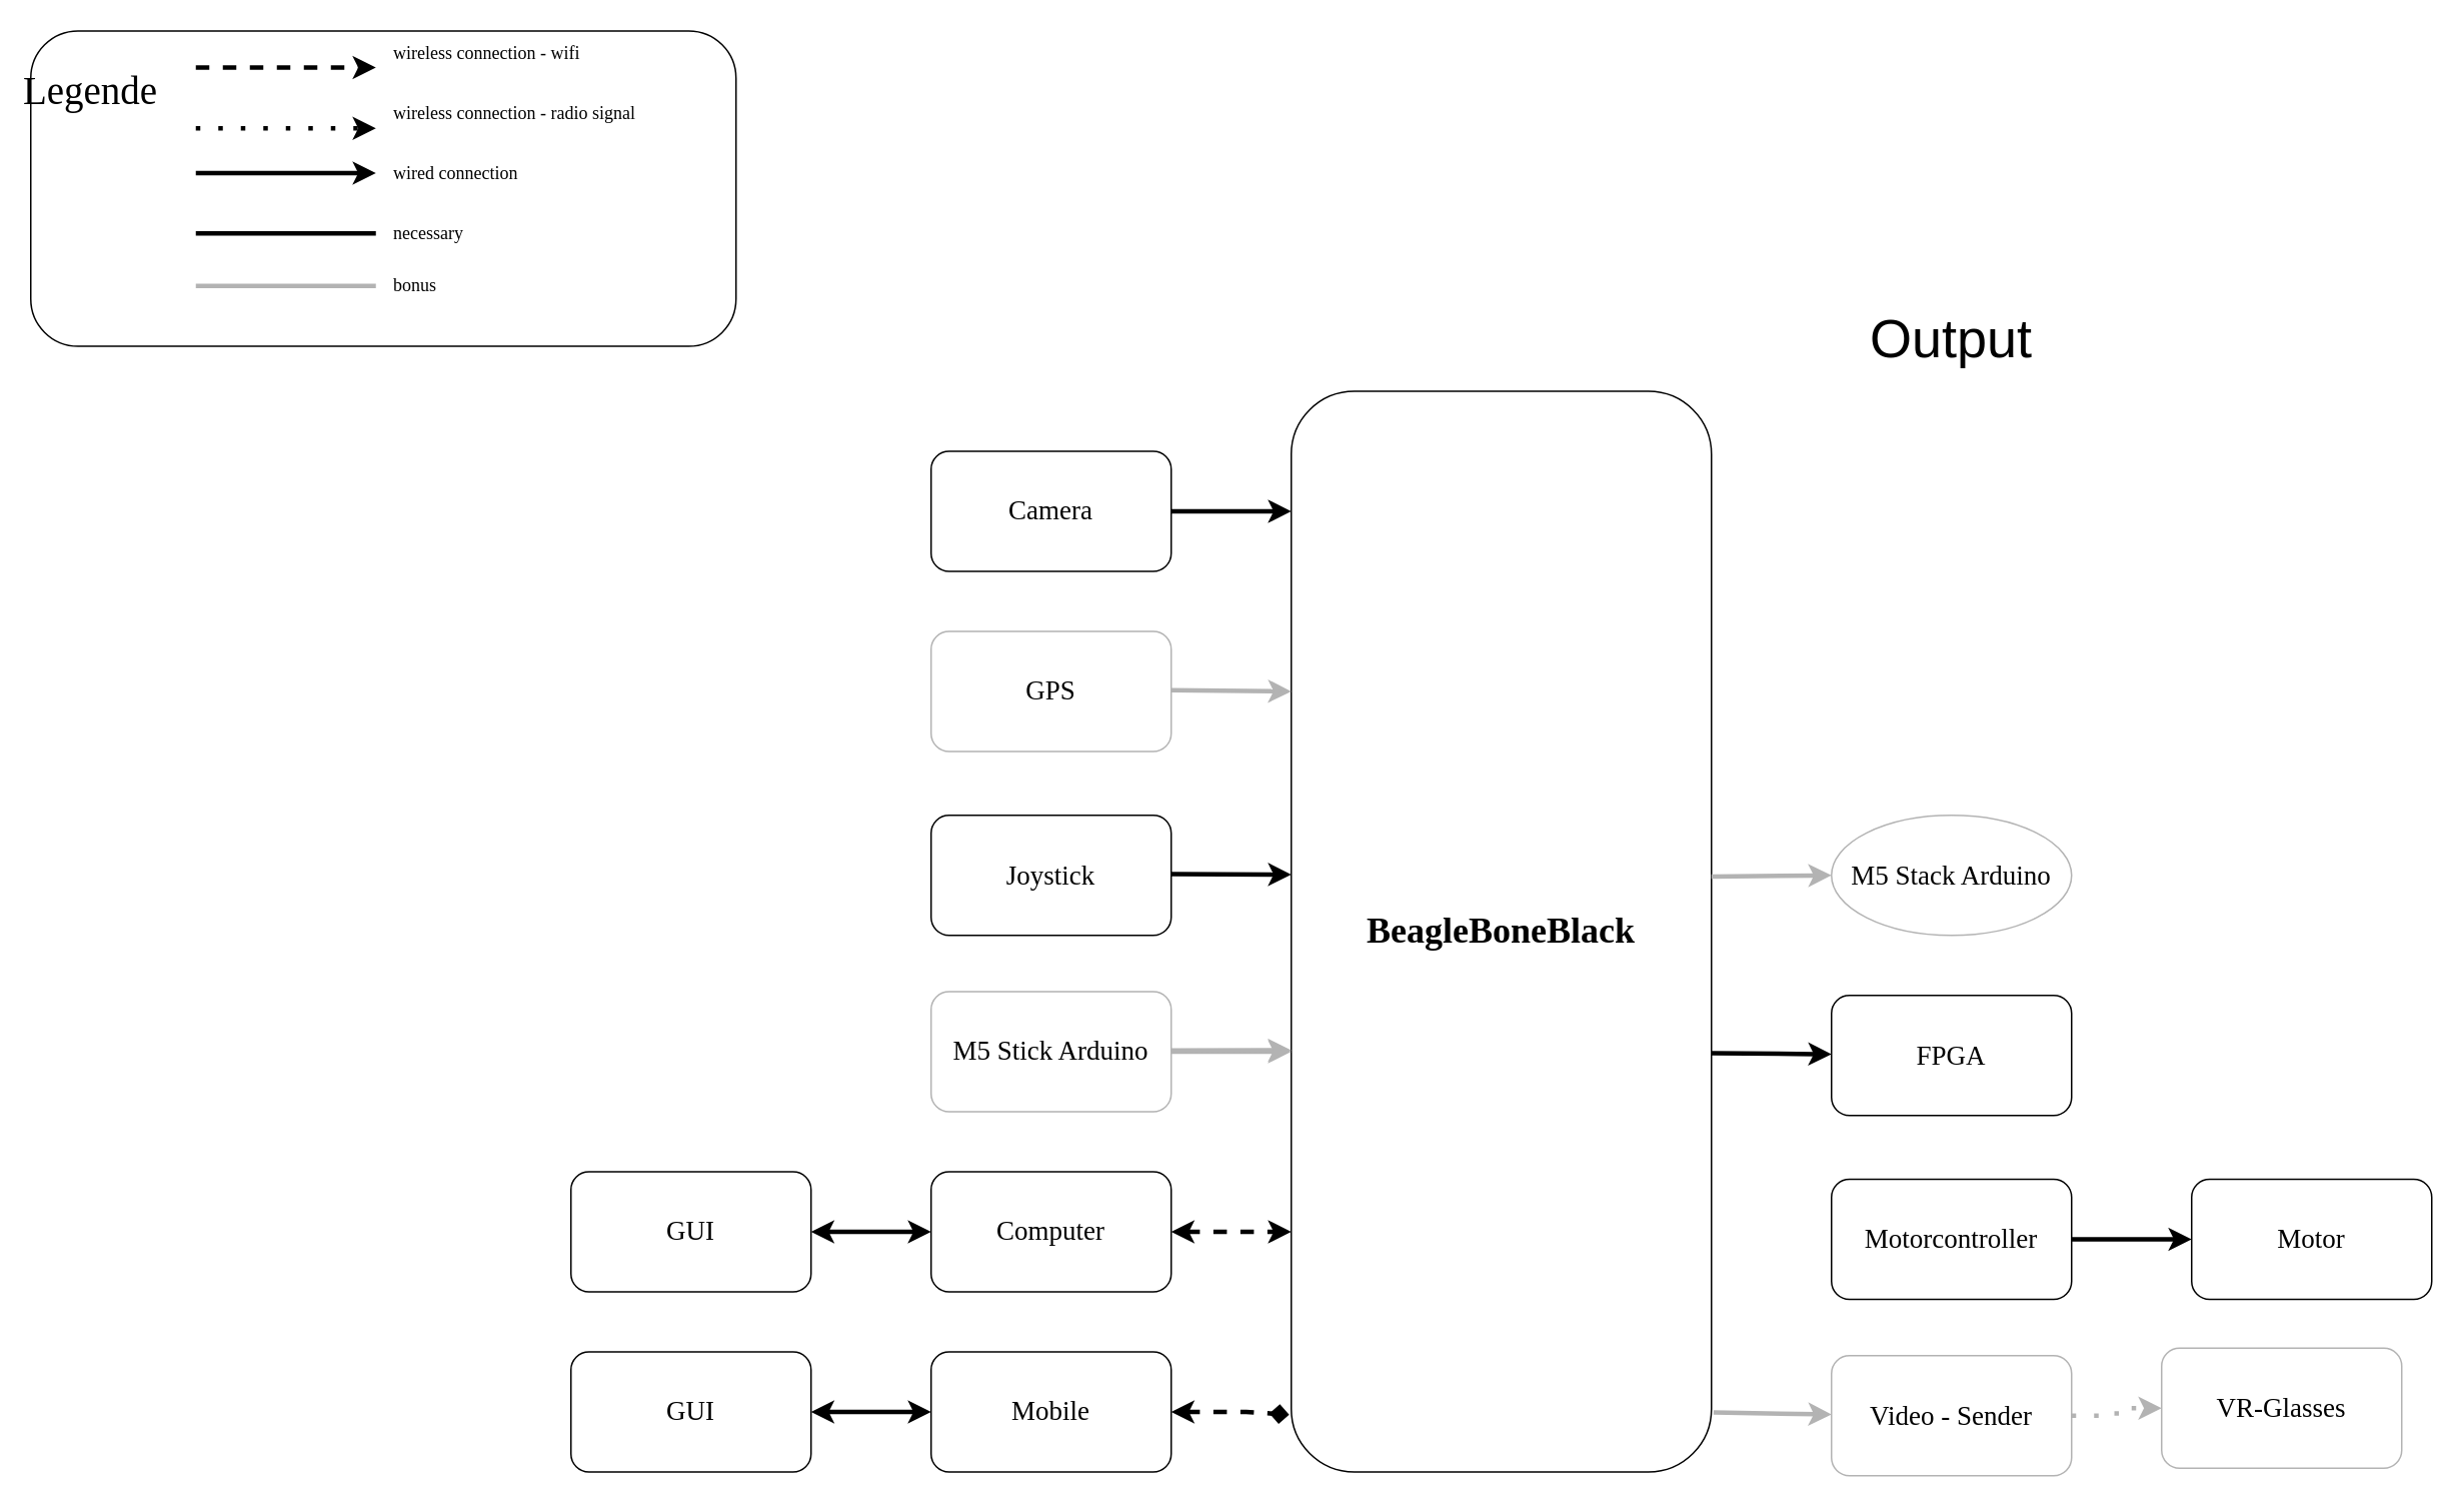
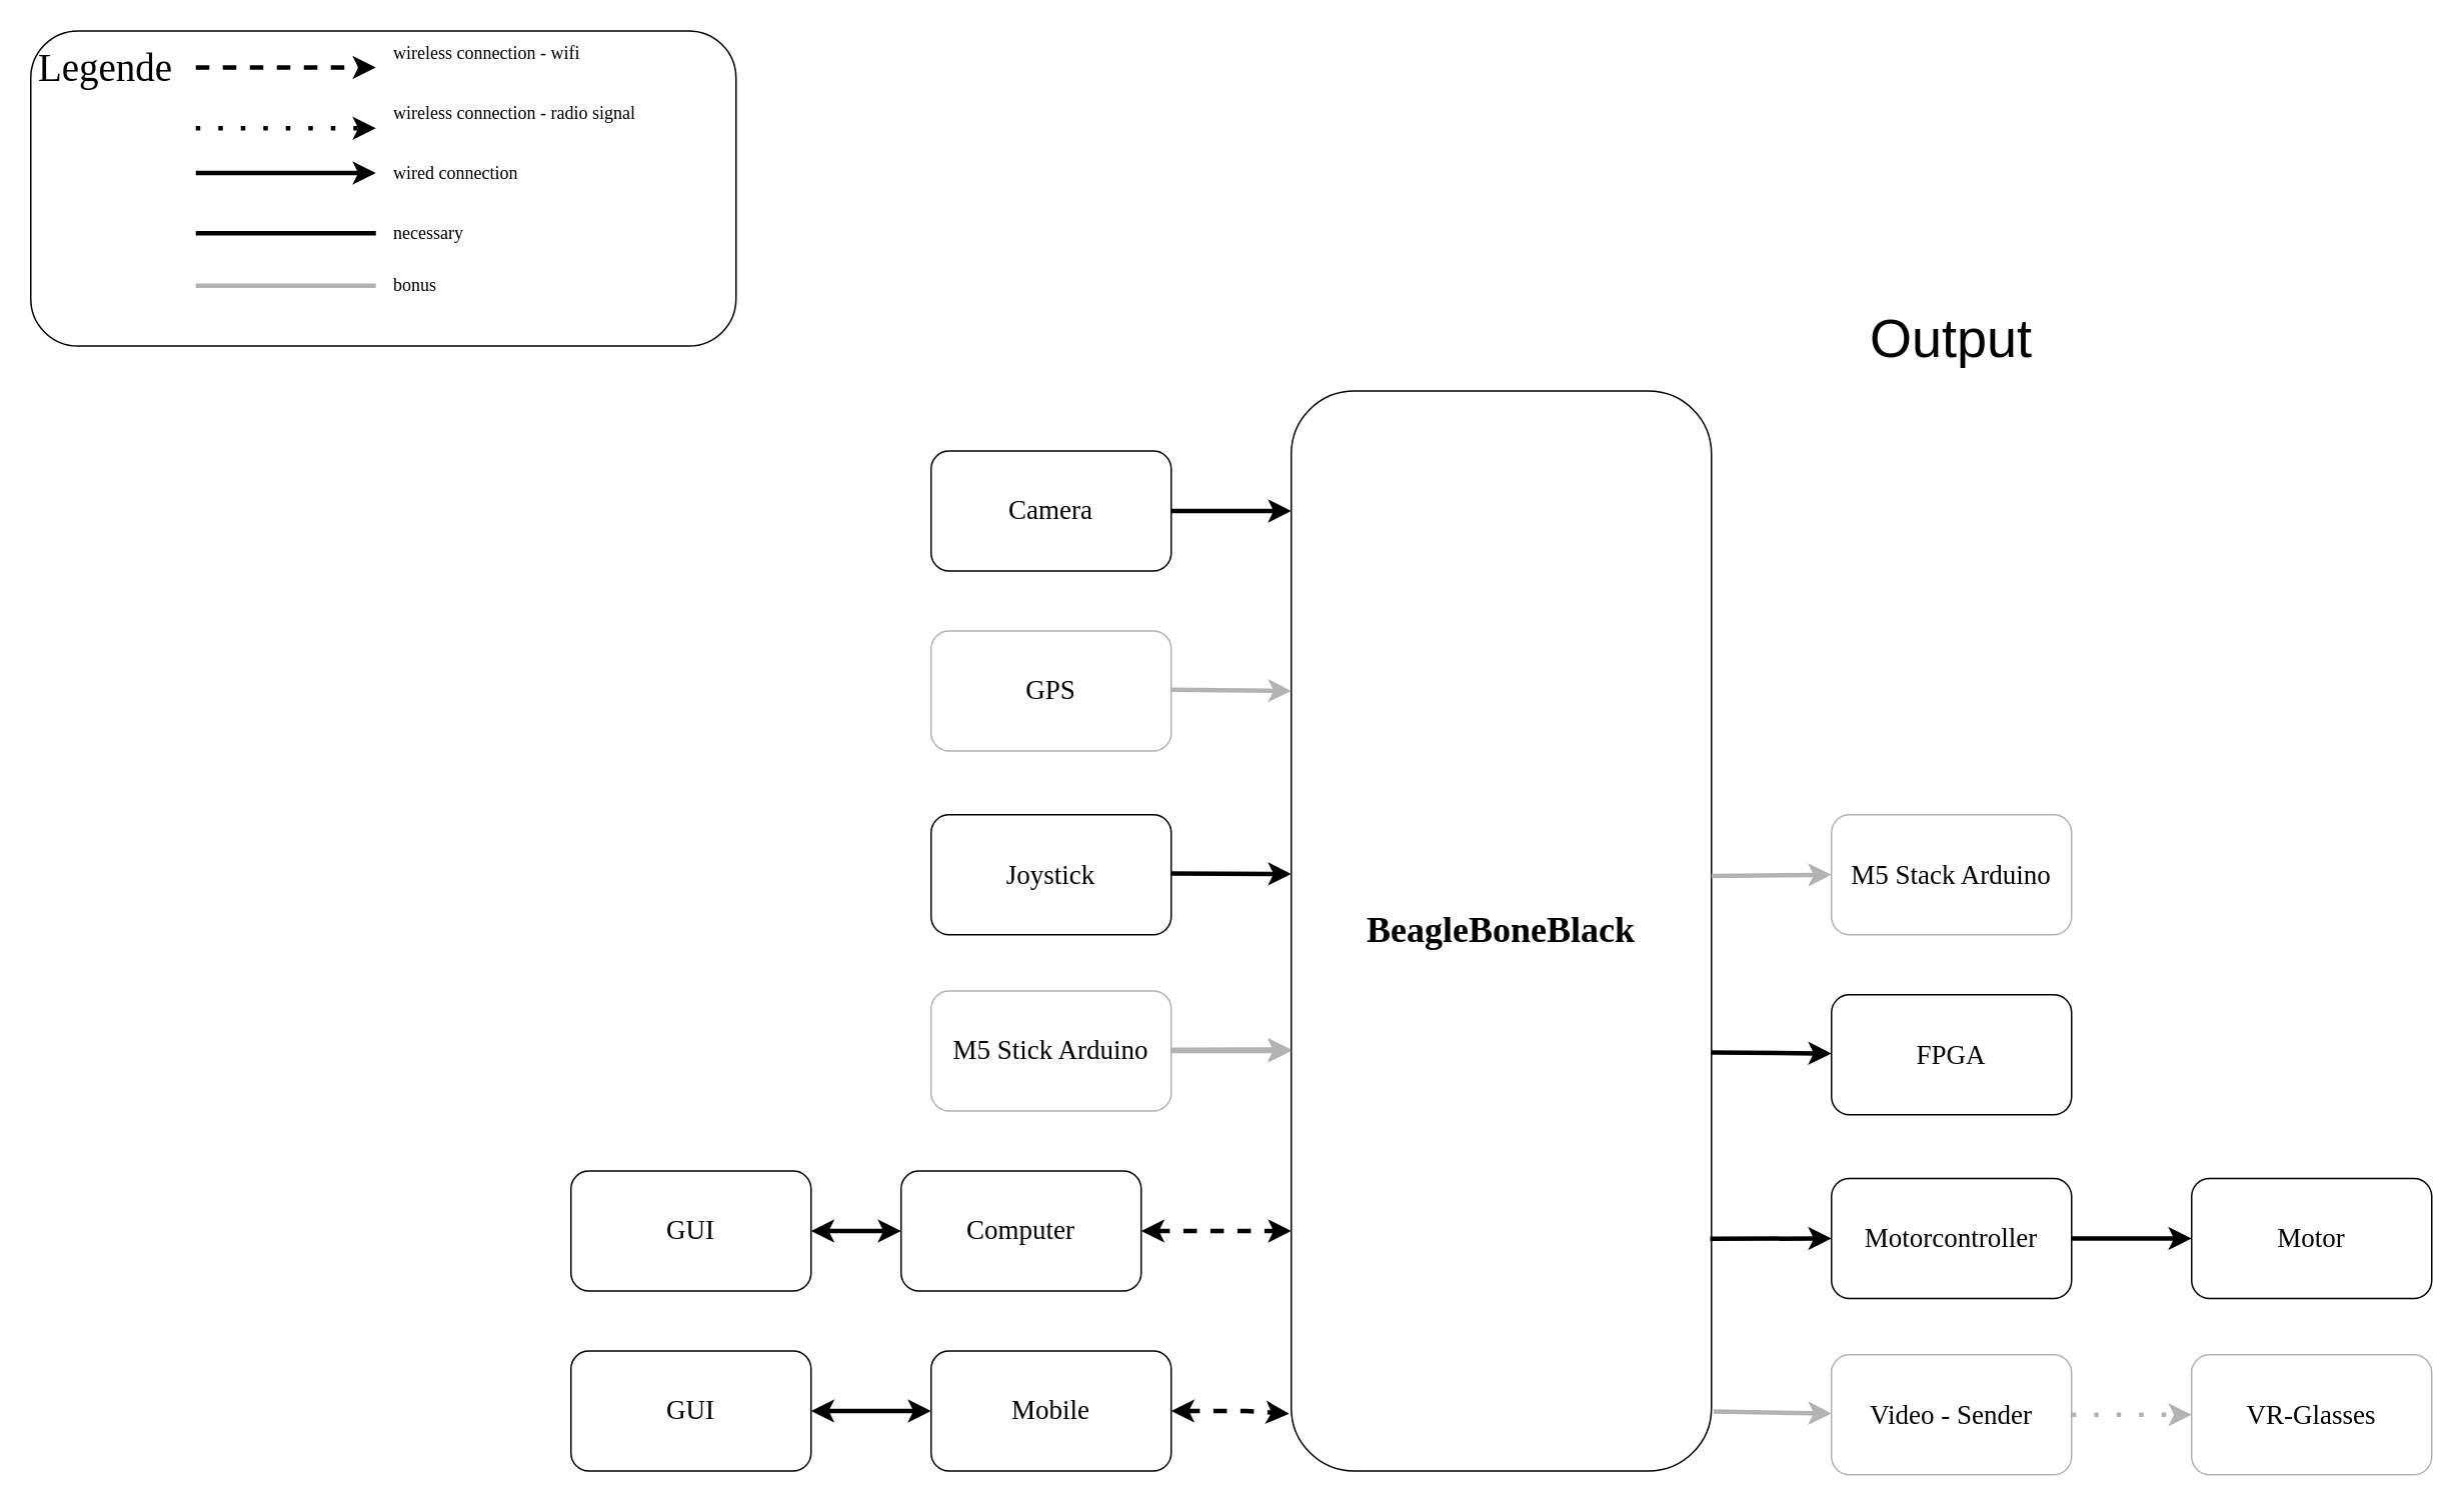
- <mxCell id="38" value="&lt;font style=&quot;font-size: 26px;&quot;&gt;Legende&lt;/font&gt;" style="text;html=1;strokeColor=none;fillColor=none;align=center;verticalAlign=middle;whiteSpace=wrap;rounded=0;fontFamily=Comic Sans MS;" parent="1" vertex="1"><mxGeometry x="30" y="45" width="60" height="30" as="geometry" /></mxCell>
+ <mxCell id="38" value="&lt;font style=&quot;font-size: 26px;&quot;&gt;Legende&lt;/font&gt;" style="text;html=1;strokeColor=none;fillColor=none;align=center;verticalAlign=middle;whiteSpace=wrap;rounded=0;fontFamily=Comic Sans MS;" parent="1" vertex="1"><mxGeometry x="40" y="30" width="60" height="30" as="geometry" /></mxCell>
- <mxCell id="3" value="&lt;font style=&quot;font-size: 18px&quot;&gt;M5 Stack Arduino&lt;/font&gt;" style="ellipse;whiteSpace=wrap;html=1;fontFamily=Comic Sans MS;strokeColor=#B3B3B3;" parent="1" vertex="1"><mxGeometry x="1220" y="542.5" width="160" height="80" as="geometry" /></mxCell>
+ <mxCell id="3" value="&lt;font style=&quot;font-size: 18px&quot;&gt;M5 Stack Arduino&lt;/font&gt;" style="rounded=1;whiteSpace=wrap;html=1;fontFamily=Comic Sans MS;strokeColor=#B3B3B3;" parent="1" vertex="1"><mxGeometry x="1220" y="542.5" width="160" height="80" as="geometry" /></mxCell>
- <mxCell id="18" value="&lt;font style=&quot;font-size: 18px&quot;&gt;Computer&lt;/font&gt;" style="rounded=1;whiteSpace=wrap;html=1;fontFamily=Comic Sans MS;" parent="1" vertex="1"><mxGeometry x="620" y="780" width="160" height="80" as="geometry" /></mxCell>
+ <mxCell id="18" value="&lt;font style=&quot;font-size: 18px&quot;&gt;Computer&lt;/font&gt;" style="rounded=1;whiteSpace=wrap;html=1;fontFamily=Comic Sans MS;" parent="1" vertex="1"><mxGeometry x="600" y="780" width="160" height="80" as="geometry" /></mxCell>
+ <mxCell id="25" value="" style="endArrow=classic;html=1;rounded=0;strokeWidth=3;entryX=0;entryY=0.5;entryDx=0;entryDy=0;exitX=0.997;exitY=0.785;exitDx=0;exitDy=0;exitPerimeter=0;fontFamily=Comic Sans MS;" parent="1" source="6" target="8" edge="1"><mxGeometry width="50" height="50" relative="1" as="geometry"><mxPoint x="1150" y="825.5" as="sourcePoint" /><mxPoint x="1230" y="712.5" as="targetPoint" /></mxGeometry></mxCell>
- <mxCell id="22" value="&lt;font style=&quot;font-size: 18px&quot;&gt;VR-Glasses&lt;/font&gt;" style="rounded=1;whiteSpace=wrap;html=1;fontFamily=Comic Sans MS;strokeColor=#B3B3B3;" parent="1" vertex="1"><mxGeometry x="1440" y="897.5" width="160" height="80" as="geometry" /></mxCell>
+ <mxCell id="22" value="&lt;font style=&quot;font-size: 18px&quot;&gt;VR-Glasses&lt;/font&gt;" style="rounded=1;whiteSpace=wrap;html=1;fontFamily=Comic Sans MS;strokeColor=#B3B3B3;" parent="1" vertex="1"><mxGeometry x="1460" y="902.5" width="160" height="80" as="geometry" /></mxCell>
- <mxCell id="27" value="" style="endArrow=diamond;startArrow=classic;html=1;rounded=0;dashed=1;strokeWidth=3;exitX=1;exitY=0.5;exitDx=0;exitDy=0;entryX=-0.005;entryY=0.947;entryDx=0;entryDy=0;entryPerimeter=0;fontFamily=Comic Sans MS;" parent="1" source="19" target="6" edge="1"><mxGeometry width="50" height="50" relative="1" as="geometry"><mxPoint x="790" y="830" as="sourcePoint" /><mxPoint x="880" y="830" as="targetPoint" /><Array as="points"><mxPoint x="830" y="940" /></Array></mxGeometry></mxCell>
+ <mxCell id="27" value="" style="endArrow=classic;startArrow=classic;html=1;rounded=0;dashed=1;strokeWidth=3;exitX=1;exitY=0.5;exitDx=0;exitDy=0;entryX=-0.005;entryY=0.947;entryDx=0;entryDy=0;entryPerimeter=0;fontFamily=Comic Sans MS;" parent="1" source="19" target="6" edge="1"><mxGeometry width="50" height="50" relative="1" as="geometry"><mxPoint x="790" y="830" as="sourcePoint" /><mxPoint x="880" y="830" as="targetPoint" /><Array as="points"><mxPoint x="830" y="940" /></Array></mxGeometry></mxCell>
